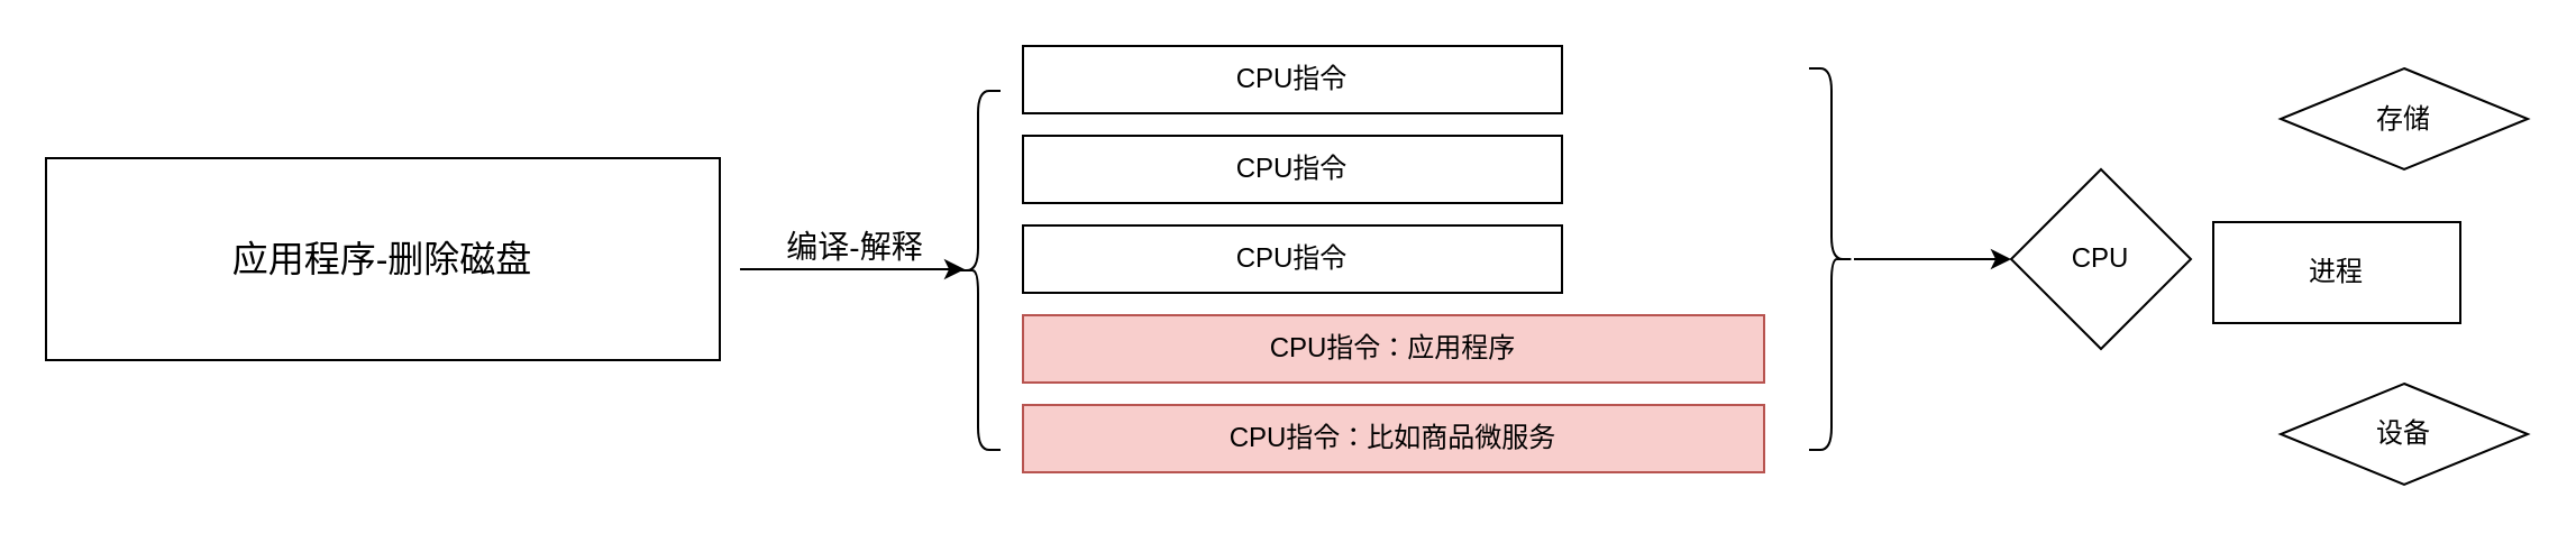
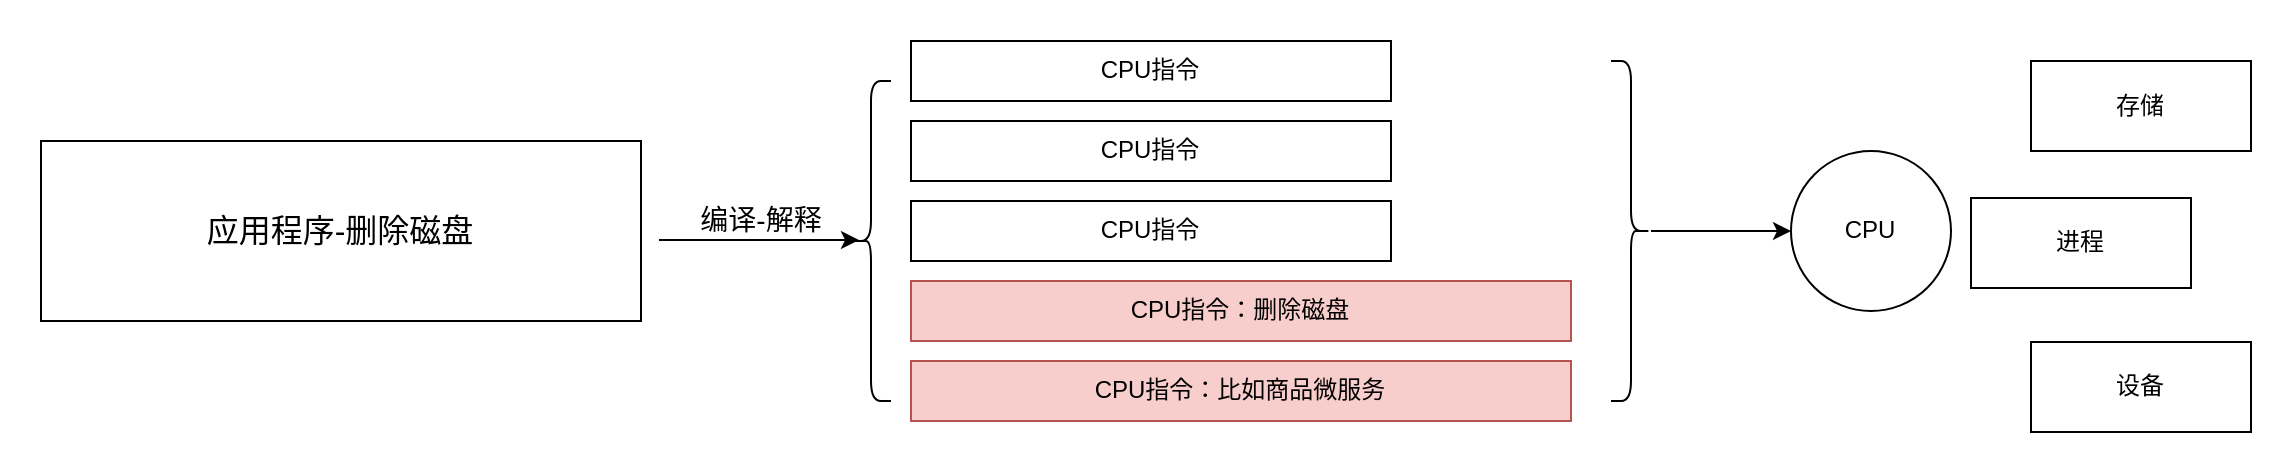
- <mxCell id="14" value="存储" style="rhombus;whiteSpace=wrap;html=1;" vertex="1" parent="1"><mxGeometry x="1015" y="30" width="110" height="45" as="geometry" /></mxCell>
+ <mxCell id="14" value="存储" style="rounded=0;whiteSpace=wrap;html=1;" vertex="1" parent="1"><mxGeometry x="1015" y="30" width="110" height="45" as="geometry" /></mxCell>
- <mxCell id="13" value="CPU" style="rhombus;whiteSpace=wrap;html=1;aspect=fixed;" vertex="1" parent="1"><mxGeometry x="895" y="75" width="80" height="80" as="geometry" /></mxCell>
+ <mxCell id="13" value="CPU" style="ellipse;whiteSpace=wrap;html=1;aspect=fixed;" vertex="1" parent="1"><mxGeometry x="895" y="75" width="80" height="80" as="geometry" /></mxCell>
- <mxCell id="8" value="CPU指令：应用程序" style="rounded=0;whiteSpace=wrap;html=1;fillColor=#f8cecc;strokeColor=#b85450;" vertex="1" parent="1"><mxGeometry x="455" y="140" width="330" height="30" as="geometry" /></mxCell>
+ <mxCell id="8" value="CPU指令：删除磁盘" style="rounded=0;whiteSpace=wrap;html=1;fillColor=#f8cecc;strokeColor=#b85450;" vertex="1" parent="1"><mxGeometry x="455" y="140" width="330" height="30" as="geometry" /></mxCell>
- <mxCell id="16" value="设备" style="rhombus;whiteSpace=wrap;html=1;" vertex="1" parent="1"><mxGeometry x="1015" y="170.5" width="110" height="45" as="geometry" /></mxCell>
+ <mxCell id="16" value="设备" style="rounded=0;whiteSpace=wrap;html=1;" vertex="1" parent="1"><mxGeometry x="1015" y="170.5" width="110" height="45" as="geometry" /></mxCell>
